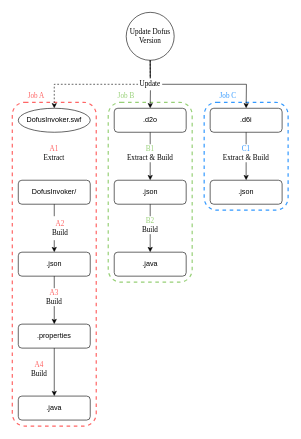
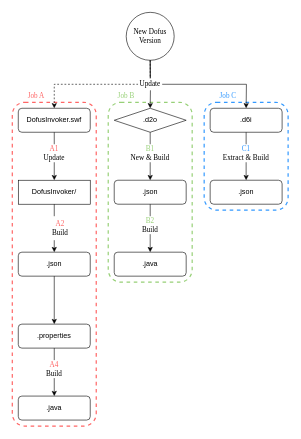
- <mxCell id="5" value="Update Dofus Version" style="ellipse;whiteSpace=wrap;html=1;aspect=fixed;fontFamily=Georgia;" parent="1" vertex="1"><mxGeometry x="210" width="80" height="80" as="geometry" y="20" /></mxCell>
+ <mxCell id="5" value="New Dofus Version" style="ellipse;whiteSpace=wrap;html=1;aspect=fixed;fontFamily=Georgia;" parent="1" vertex="1"><mxGeometry x="210" width="80" height="80" as="geometry" y="20" /></mxCell>
- <mxCell id="8" value="DofusInvoker.swf" style="ellipse;whiteSpace=wrap;html=1;fontFamily=Helvetica;" parent="1" vertex="1"><mxGeometry x="30" y="180" width="120" height="40" as="geometry" /></mxCell>
+ <mxCell id="8" value="DofusInvoker.swf" style="rounded=1;whiteSpace=wrap;html=1;fontFamily=Helvetica;" parent="1" vertex="1"><mxGeometry x="30" y="180" width="120" height="40" as="geometry" /></mxCell>
- <mxCell id="6" value=".d2o" style="rounded=1;whiteSpace=wrap;html=1;fontFamily=Helvetica;" parent="1" vertex="1"><mxGeometry x="190" y="180" width="120" height="40" as="geometry" /></mxCell>
+ <mxCell id="6" value=".d2o" style="rhombus;whiteSpace=wrap;html=1;fontFamily=Helvetica;" parent="1" vertex="1"><mxGeometry x="190" y="180" width="120" height="40" as="geometry" /></mxCell>
- <mxCell id="24" value="&lt;div style=&quot;font-size: 12px&quot;&gt;&lt;font style=&quot;font-size: 12px&quot;&gt;A1&lt;/font&gt;&lt;/div&gt;&lt;div style=&quot;font-size: 12px&quot;&gt;&lt;font style=&quot;font-size: 12px&quot;&gt;&lt;font style=&quot;font-size: 12px&quot; color=&quot;#000000&quot;&gt;Extract&lt;/font&gt;&lt;br&gt;&lt;/font&gt;&lt;/div&gt;" style="text;html=1;strokeColor=none;align=center;verticalAlign=middle;whiteSpace=wrap;rounded=0;dashed=1;fontFamily=Georgia;spacing=0;fontSize=11;fontColor=#FF6666;labelBackgroundColor=none;fillColor=default;" parent="1" vertex="1"><mxGeometry x="70" y="240" width="40" height="30" as="geometry" /></mxCell>
+ <mxCell id="24" value="&lt;div style=&quot;font-size: 12px&quot;&gt;&lt;font style=&quot;font-size: 12px&quot;&gt;A1&lt;/font&gt;&lt;/div&gt;&lt;div style=&quot;font-size: 12px&quot;&gt;&lt;font style=&quot;font-size: 12px&quot;&gt;&lt;font style=&quot;font-size: 12px&quot; color=&quot;#000000&quot;&gt;Update&lt;/font&gt;&lt;br&gt;&lt;/font&gt;&lt;/div&gt;" style="text;html=1;strokeColor=none;align=center;verticalAlign=middle;whiteSpace=wrap;rounded=0;dashed=1;fontFamily=Georgia;spacing=0;fontSize=11;fontColor=#FF6666;labelBackgroundColor=none;fillColor=default;" parent="1" vertex="1"><mxGeometry x="70" y="240" width="40" height="30" as="geometry" /></mxCell>
- <mxCell id="28" value="&lt;div&gt;&lt;font color=&quot;#97D077&quot;&gt;B1&lt;/font&gt;&lt;br&gt;&lt;/div&gt;&lt;div&gt;Extract &amp;amp; Build&lt;/div&gt;" style="text;html=1;strokeColor=none;align=center;verticalAlign=middle;whiteSpace=wrap;rounded=0;dashed=1;fontFamily=Georgia;fillColor=#FFFFFF;" parent="1" vertex="1"><mxGeometry x="190" y="240" width="120" height="30" as="geometry" /></mxCell>
+ <mxCell id="28" value="&lt;div&gt;&lt;font color=&quot;#97D077&quot;&gt;B1&lt;/font&gt;&lt;br&gt;&lt;/div&gt;&lt;div&gt;New &amp;amp; Build&lt;/div&gt;" style="text;html=1;strokeColor=none;align=center;verticalAlign=middle;whiteSpace=wrap;rounded=0;dashed=1;fontFamily=Georgia;fillColor=#FFFFFF;" parent="1" vertex="1"><mxGeometry x="190" y="240" width="120" height="30" as="geometry" /></mxCell>
+ <mxCell id="15" style="edgeStyle=orthogonalEdgeStyle;rounded=0;orthogonalLoop=1;jettySize=auto;html=1;exitX=0.5;exitY=1;exitDx=0;exitDy=0;entryX=0.5;entryY=0;entryDx=0;entryDy=0;fontFamily=Georgia;" parent="1" source="8" target="9" edge="1"><mxGeometry relative="1" as="geometry" /></mxCell>
- <mxCell id="9" value="DofusInvoker/" style="rounded=1;whiteSpace=wrap;html=1;fontFamily=Helvetica;" parent="1" vertex="1"><mxGeometry x="30" y="300" width="120" height="40" as="geometry" /></mxCell>
+ <mxCell id="9" value="DofusInvoker/" style="whiteSpace=wrap;html=1;fontFamily=Helvetica;rounded=0;" parent="1" vertex="1"><mxGeometry x="30" y="300" width="120" height="40" as="geometry" /></mxCell>
- <mxCell id="25" value="&lt;div&gt;&lt;font color=&quot;#FF6666&quot;&gt;A3&lt;/font&gt;&lt;br&gt;&lt;/div&gt;&lt;div&gt;Build&lt;/div&gt;" style="text;html=1;strokeColor=none;align=center;verticalAlign=middle;whiteSpace=wrap;rounded=0;dashed=1;fontFamily=Georgia;fillColor=#FFFFFF;" parent="1" vertex="1"><mxGeometry x="70" y="480" width="40" height="30" as="geometry" /></mxCell>
- <mxCell id="36" value="&lt;div&gt;&lt;font color=&quot;#FF6666&quot;&gt;A4&lt;/font&gt;&lt;br&gt;&lt;/div&gt;&lt;div&gt;Build&lt;/div&gt;" style="text;html=1;strokeColor=none;align=center;verticalAlign=middle;whiteSpace=wrap;rounded=0;dashed=1;fontFamily=Georgia;fillColor=#FFFFFF;" vertex="1" parent="1"><mxGeometry x="45" y="600" width="40" height="30" as="geometry" /></mxCell>
+ <mxCell id="36" value="&lt;div&gt;&lt;font color=&quot;#FF6666&quot;&gt;A4&lt;/font&gt;&lt;br&gt;&lt;/div&gt;&lt;div&gt;Build&lt;/div&gt;" style="text;html=1;strokeColor=none;align=center;verticalAlign=middle;whiteSpace=wrap;rounded=0;dashed=1;fontFamily=Georgia;fillColor=#FFFFFF;" vertex="1" parent="1"><mxGeometry x="70" y="600" width="40" height="30" as="geometry" /></mxCell>
